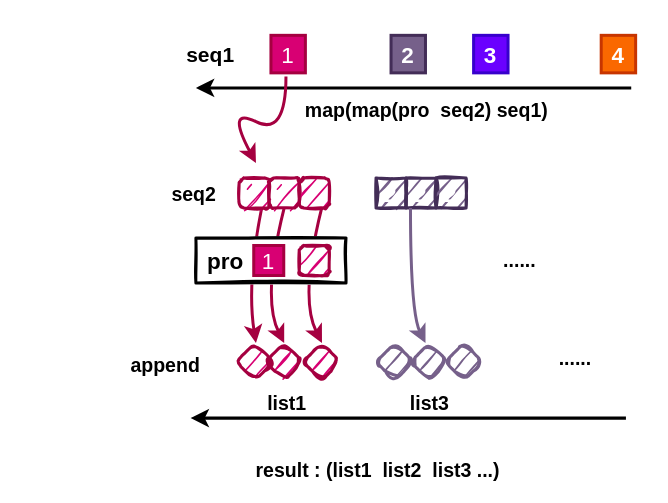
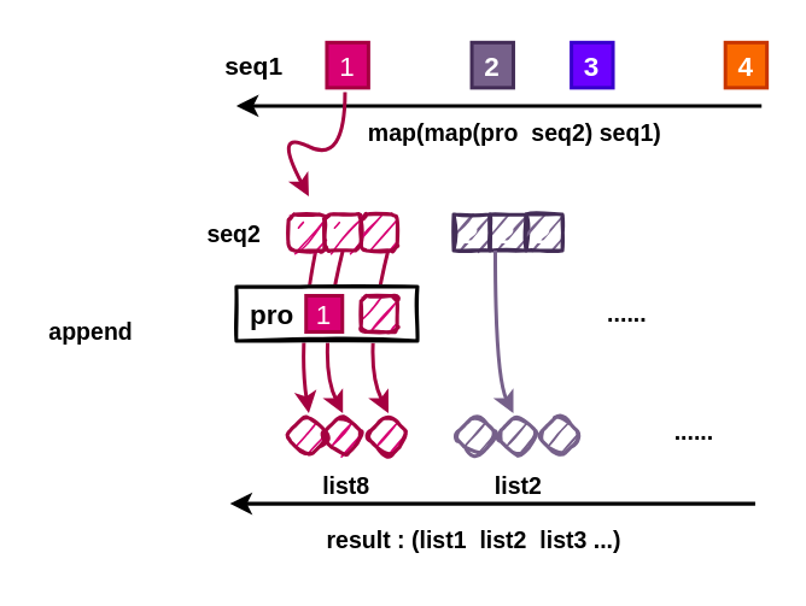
- <mxCell id="41" value="&lt;b&gt;append&lt;/b&gt;" style="text;html=1;strokeColor=none;fillColor=none;align=center;verticalAlign=middle;whiteSpace=wrap;rounded=0;shadow=0;sketch=1;fontSize=13;fontColor=#000000;" vertex="1" parent="1"><mxGeometry x="80" y="228" width="60" height="30" as="geometry" /></mxCell>
+ <mxCell id="41" value="&lt;b&gt;append&lt;/b&gt;" style="text;html=1;strokeColor=none;fillColor=none;align=center;verticalAlign=middle;whiteSpace=wrap;rounded=0;shadow=0;sketch=1;fontSize=13;fontColor=#000000;" vertex="1" parent="1"><mxGeometry x="20" y="168" width="60" height="30" as="geometry" /></mxCell>
- <mxCell id="35" value="&lt;b&gt;list1&lt;/b&gt;" style="text;html=1;strokeColor=none;fillColor=none;align=center;verticalAlign=middle;whiteSpace=wrap;rounded=0;shadow=0;sketch=1;fontSize=13;fontColor=#000000;" vertex="1" parent="1"><mxGeometry x="161.47" y="253" width="60" height="30" as="geometry" /></mxCell>
+ <mxCell id="35" value="&lt;b&gt;list8&lt;/b&gt;" style="text;html=1;strokeColor=none;fillColor=none;align=center;verticalAlign=middle;whiteSpace=wrap;rounded=0;shadow=0;sketch=1;fontSize=13;fontColor=#000000;" vertex="1" parent="1"><mxGeometry x="161.47" y="253" width="60" height="30" as="geometry" /></mxCell>
- <mxCell id="36" value="&lt;b&gt;list3&lt;/b&gt;" style="text;html=1;strokeColor=none;fillColor=none;align=center;verticalAlign=middle;whiteSpace=wrap;rounded=0;shadow=0;sketch=1;fontSize=13;fontColor=#000000;" vertex="1" parent="1"><mxGeometry x="255.5" y="253" width="60" height="30" as="geometry" /></mxCell>
+ <mxCell id="36" value="&lt;b&gt;list2&lt;/b&gt;" style="text;html=1;strokeColor=none;fillColor=none;align=center;verticalAlign=middle;whiteSpace=wrap;rounded=0;shadow=0;sketch=1;fontSize=13;fontColor=#000000;" vertex="1" parent="1"><mxGeometry x="255.5" y="253" width="60" height="30" as="geometry" /></mxCell>
- <mxCell id="42" value="&lt;b&gt;&lt;font style=&quot;font-size: 13px&quot;&gt;result : (list1&amp;nbsp; list2&amp;nbsp; list3 ...)&lt;/font&gt;&lt;/b&gt;" style="text;html=1;strokeColor=none;fillColor=none;align=center;verticalAlign=middle;whiteSpace=wrap;rounded=0;shadow=0;sketch=1;fontSize=13;fontColor=#000000;" vertex="1" parent="1"><mxGeometry x="151.47" y="298" width="201" height="30" as="geometry" /></mxCell>
+ <mxCell id="42" value="&lt;b&gt;&lt;font style=&quot;font-size: 13px&quot;&gt;result : (list1&amp;nbsp; list2&amp;nbsp; list3 ...)&lt;/font&gt;&lt;/b&gt;" style="text;html=1;strokeColor=none;fillColor=none;align=center;verticalAlign=middle;whiteSpace=wrap;rounded=0;shadow=0;sketch=1;fontSize=13;fontColor=#000000;" vertex="1" parent="1"><mxGeometry x="161.47" y="283" width="201" height="30" as="geometry" /></mxCell>
